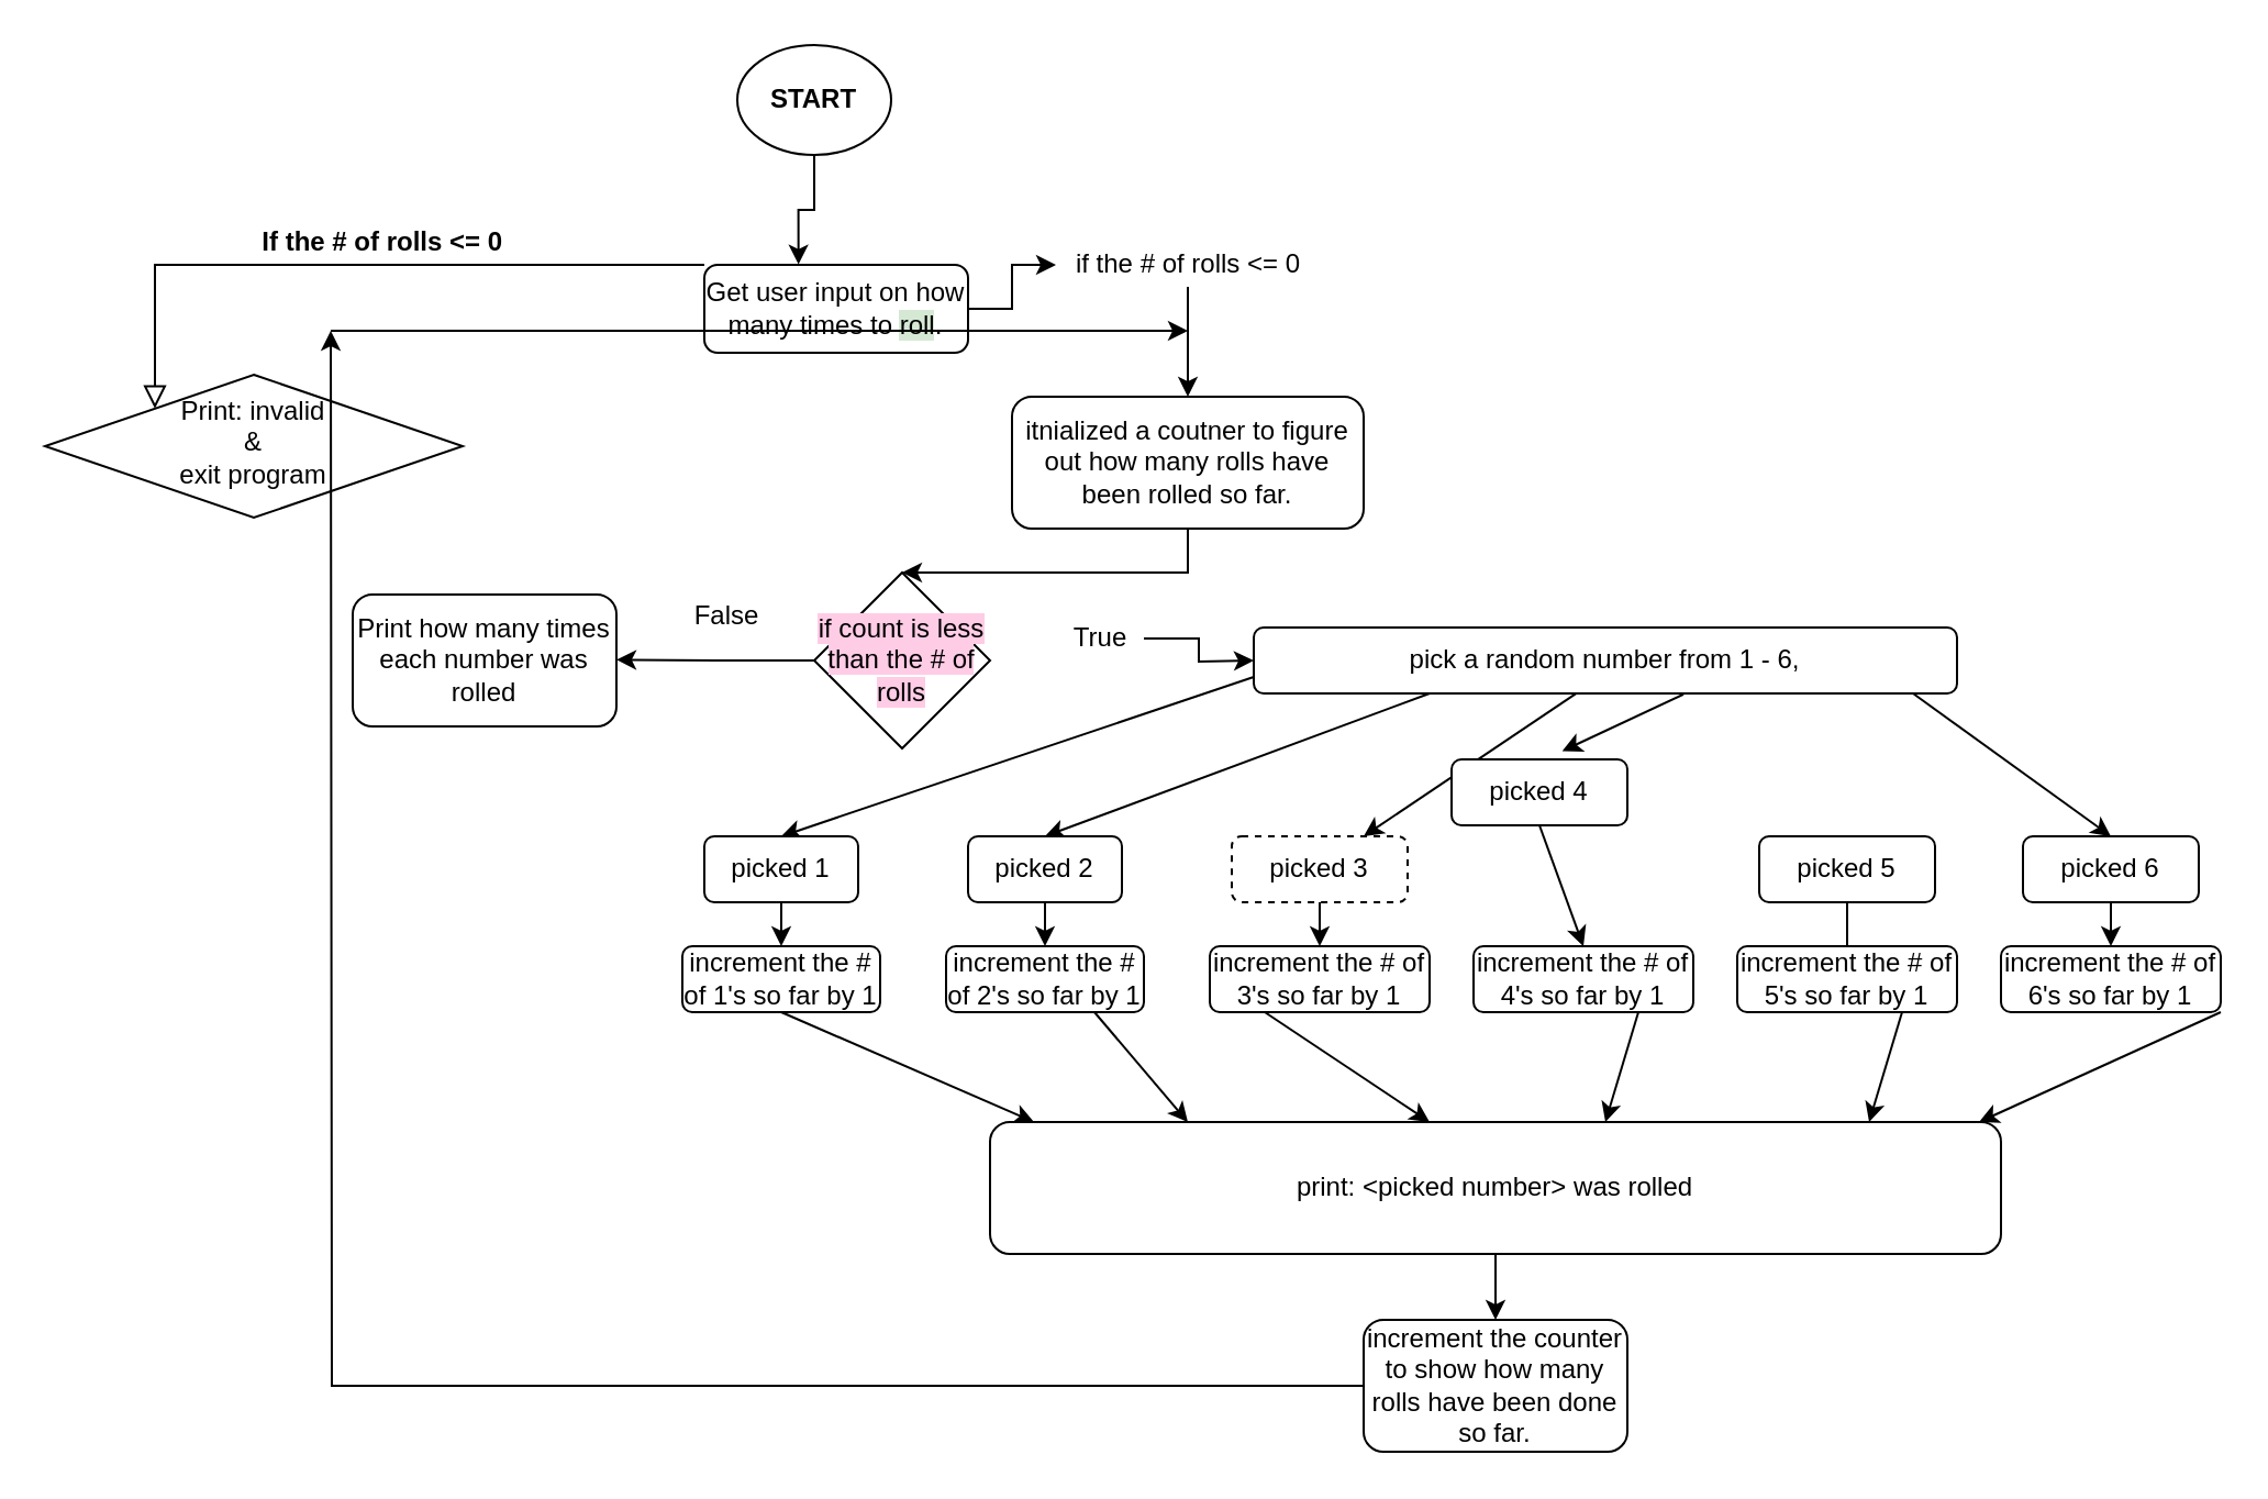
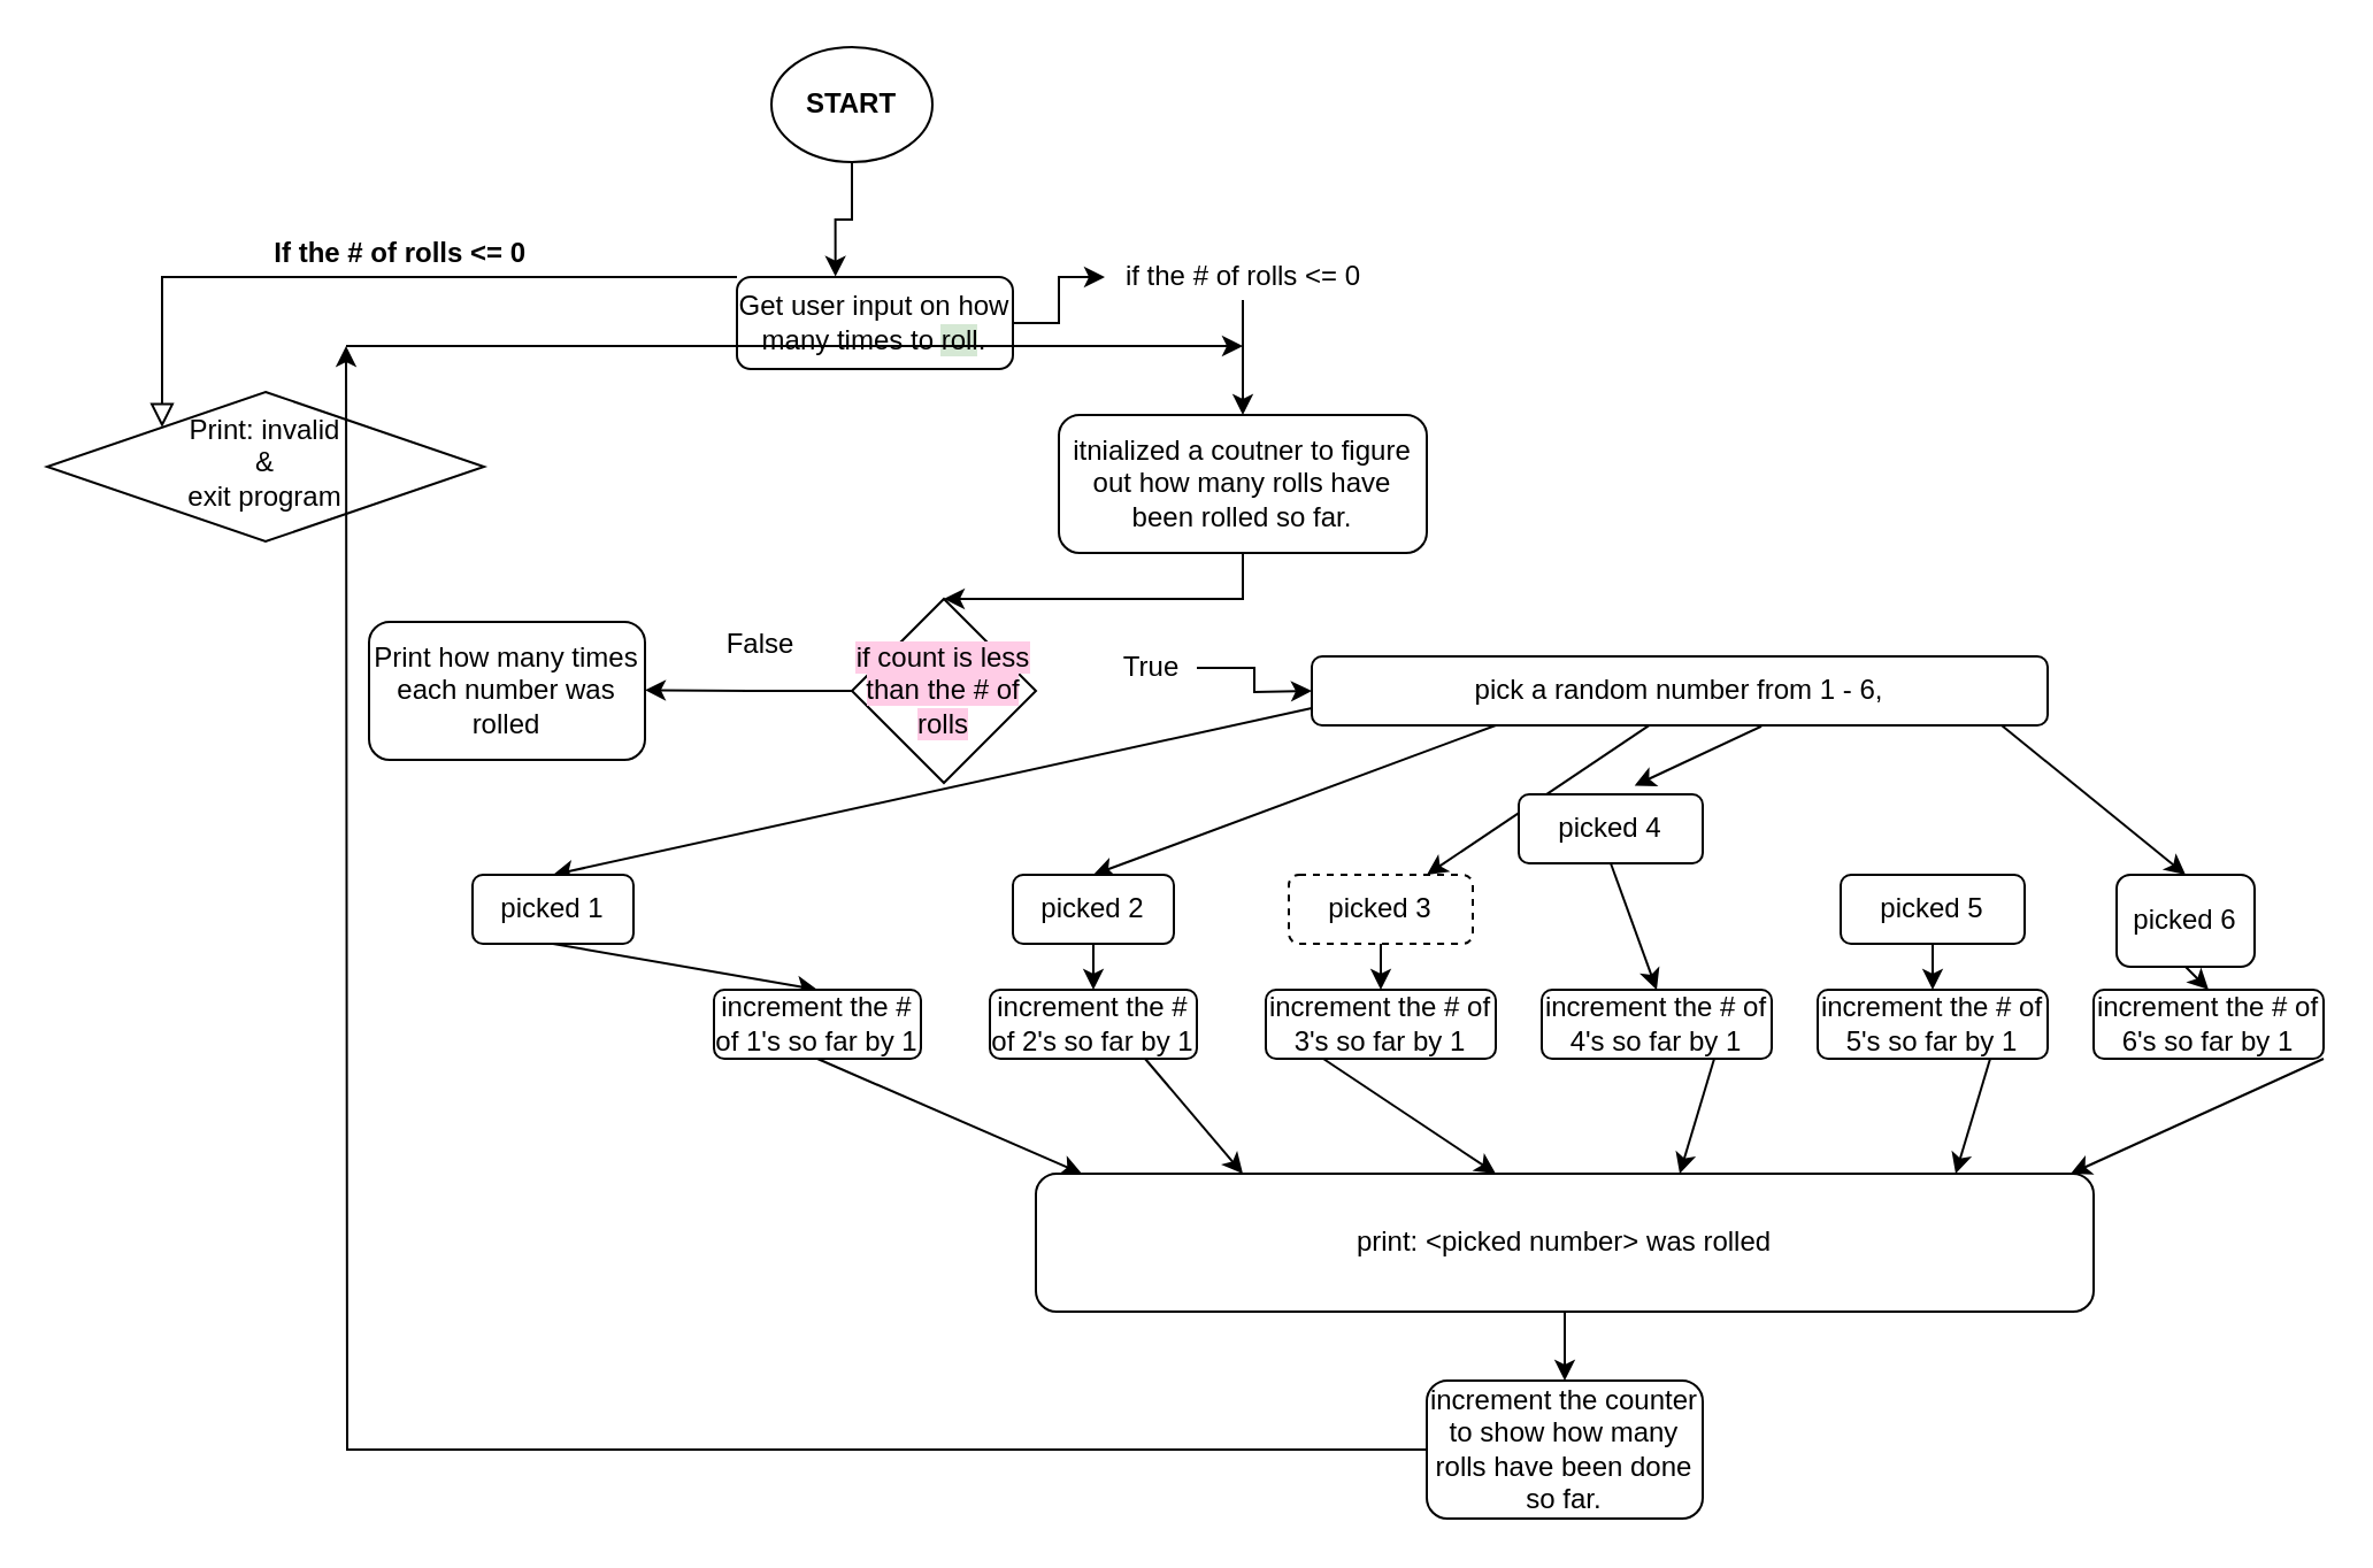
- <mxCell id="33" value="picked 1" style="rounded=1;whiteSpace=wrap;html=1;fillColor=#FFFFFF;" vertex="1" parent="1"><mxGeometry x="320" y="380" width="70" height="30" as="geometry" /></mxCell>
+ <mxCell id="33" value="picked 1" style="rounded=1;whiteSpace=wrap;html=1;fillColor=#FFFFFF;" vertex="1" parent="1"><mxGeometry x="205" y="380" width="70" height="30" as="geometry" /></mxCell>
- <mxCell id="29" value="picked 6" style="rounded=1;whiteSpace=wrap;html=1;fillColor=#FFFFFF;" vertex="1" parent="1"><mxGeometry x="920" y="380" width="80" height="30" as="geometry" /></mxCell>
+ <mxCell id="29" value="picked 6" style="rounded=1;whiteSpace=wrap;html=1;fillColor=#FFFFFF;" vertex="1" parent="1"><mxGeometry x="920" y="380" width="60" height="40" as="geometry" /></mxCell>
- <mxCell id="26" style="edgeStyle=none;rounded=0;orthogonalLoop=1;jettySize=auto;html=1;exitX=0.5;exitY=1;exitDx=0;exitDy=0;entryX=0.5;entryY=0;entryDx=0;entryDy=0;endArrow=none;" edge="1" parent="1" source="27" target="43"><mxGeometry relative="1" as="geometry" /></mxCell>
+ <mxCell id="26" style="edgeStyle=none;rounded=0;orthogonalLoop=1;jettySize=auto;html=1;exitX=0.5;exitY=1;exitDx=0;exitDy=0;entryX=0.5;entryY=0;entryDx=0;entryDy=0;" edge="1" parent="1" source="27" target="43"><mxGeometry relative="1" as="geometry" /></mxCell>
